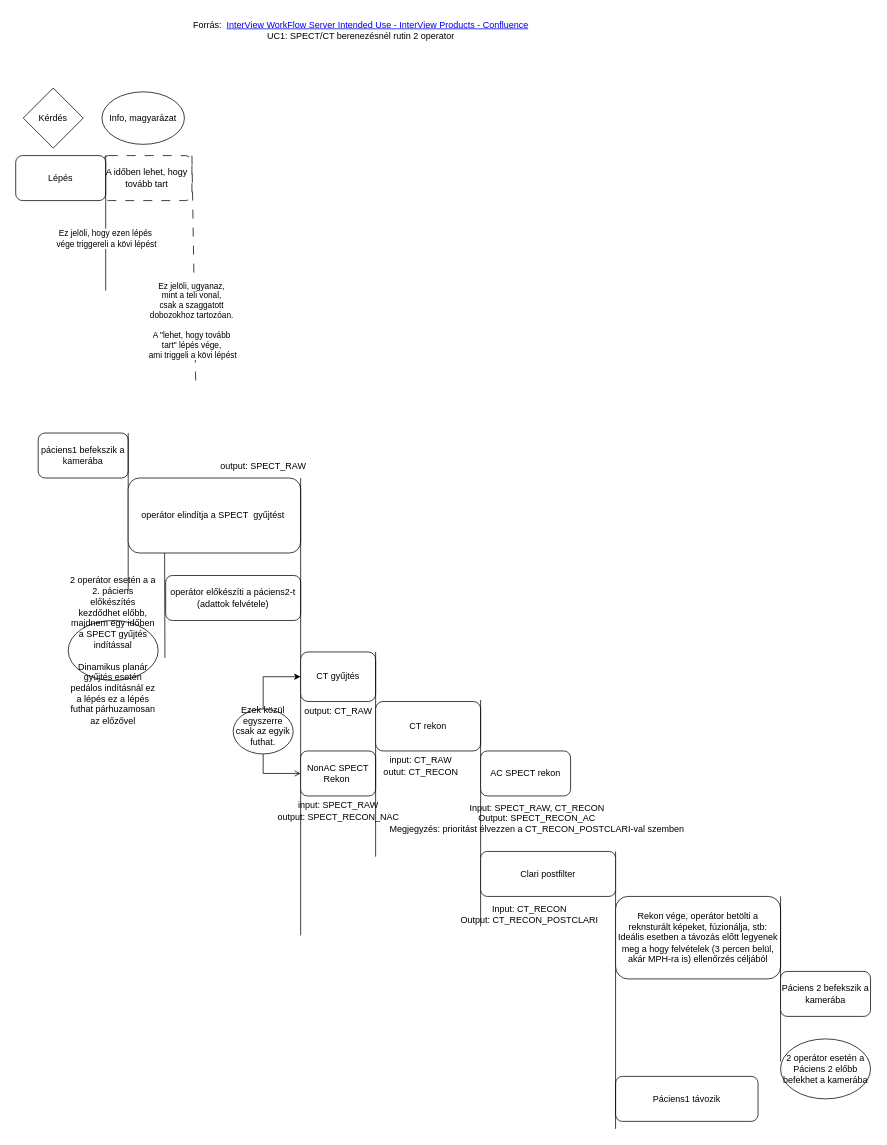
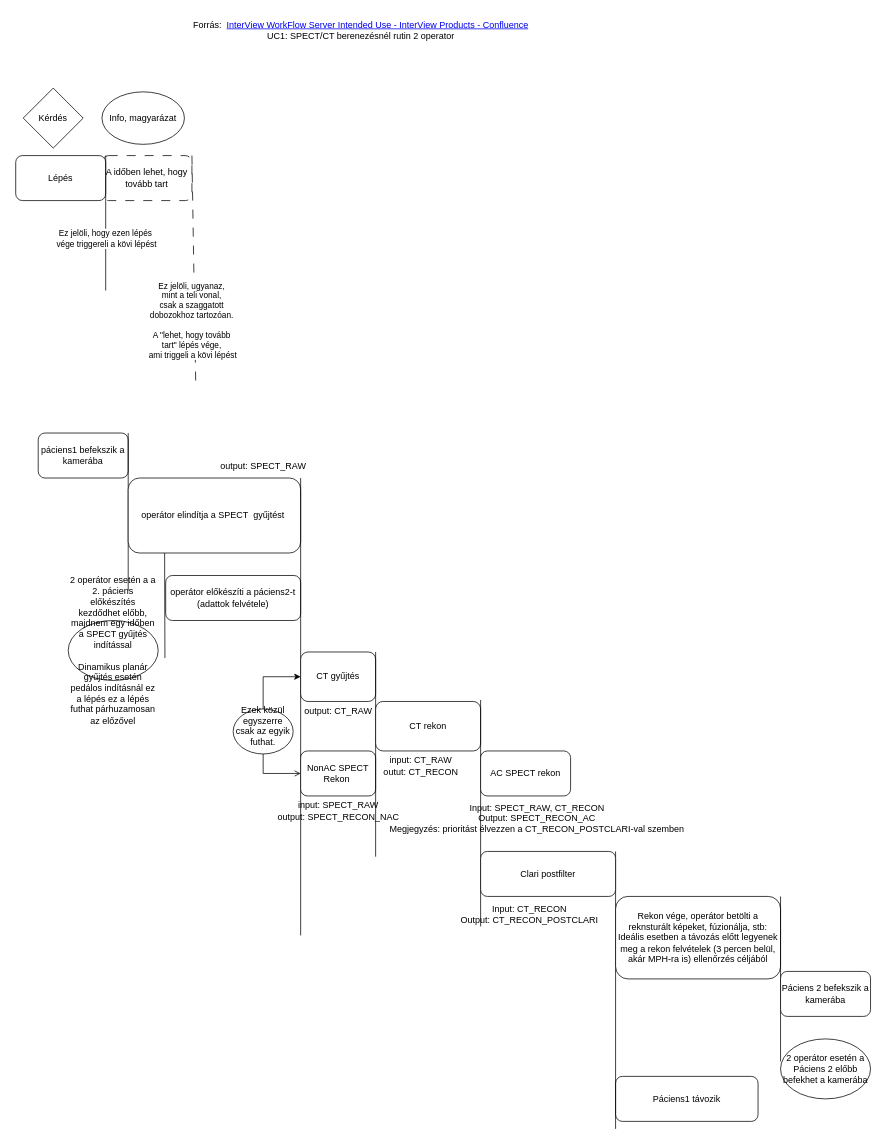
- <mxCell id="17" value="Rekon vége, operátor betölti a reknsturált képeket, fúzionálja, stb: Ideális esetben a távozás előtt legyenek meg a hogy felvételek (3 percen belül, akár MPH-ra is) ellenőrzés céljából" style="rounded=1;whiteSpace=wrap;html=1;" vertex="1" parent="1"><mxGeometry x="820" y="1195" width="220" height="110" as="geometry" /></mxCell>
+ <mxCell id="17" value="Rekon vége, operátor betölti a reknsturált képeket, fúzionálja, stb: Ideális esetben a távozás előtt legyenek meg a rekon felvételek (3 percen belül, akár MPH-ra is) ellenőrzés céljából" style="rounded=1;whiteSpace=wrap;html=1;" vertex="1" parent="1"><mxGeometry x="820" y="1195" width="220" height="110" as="geometry" /></mxCell>
